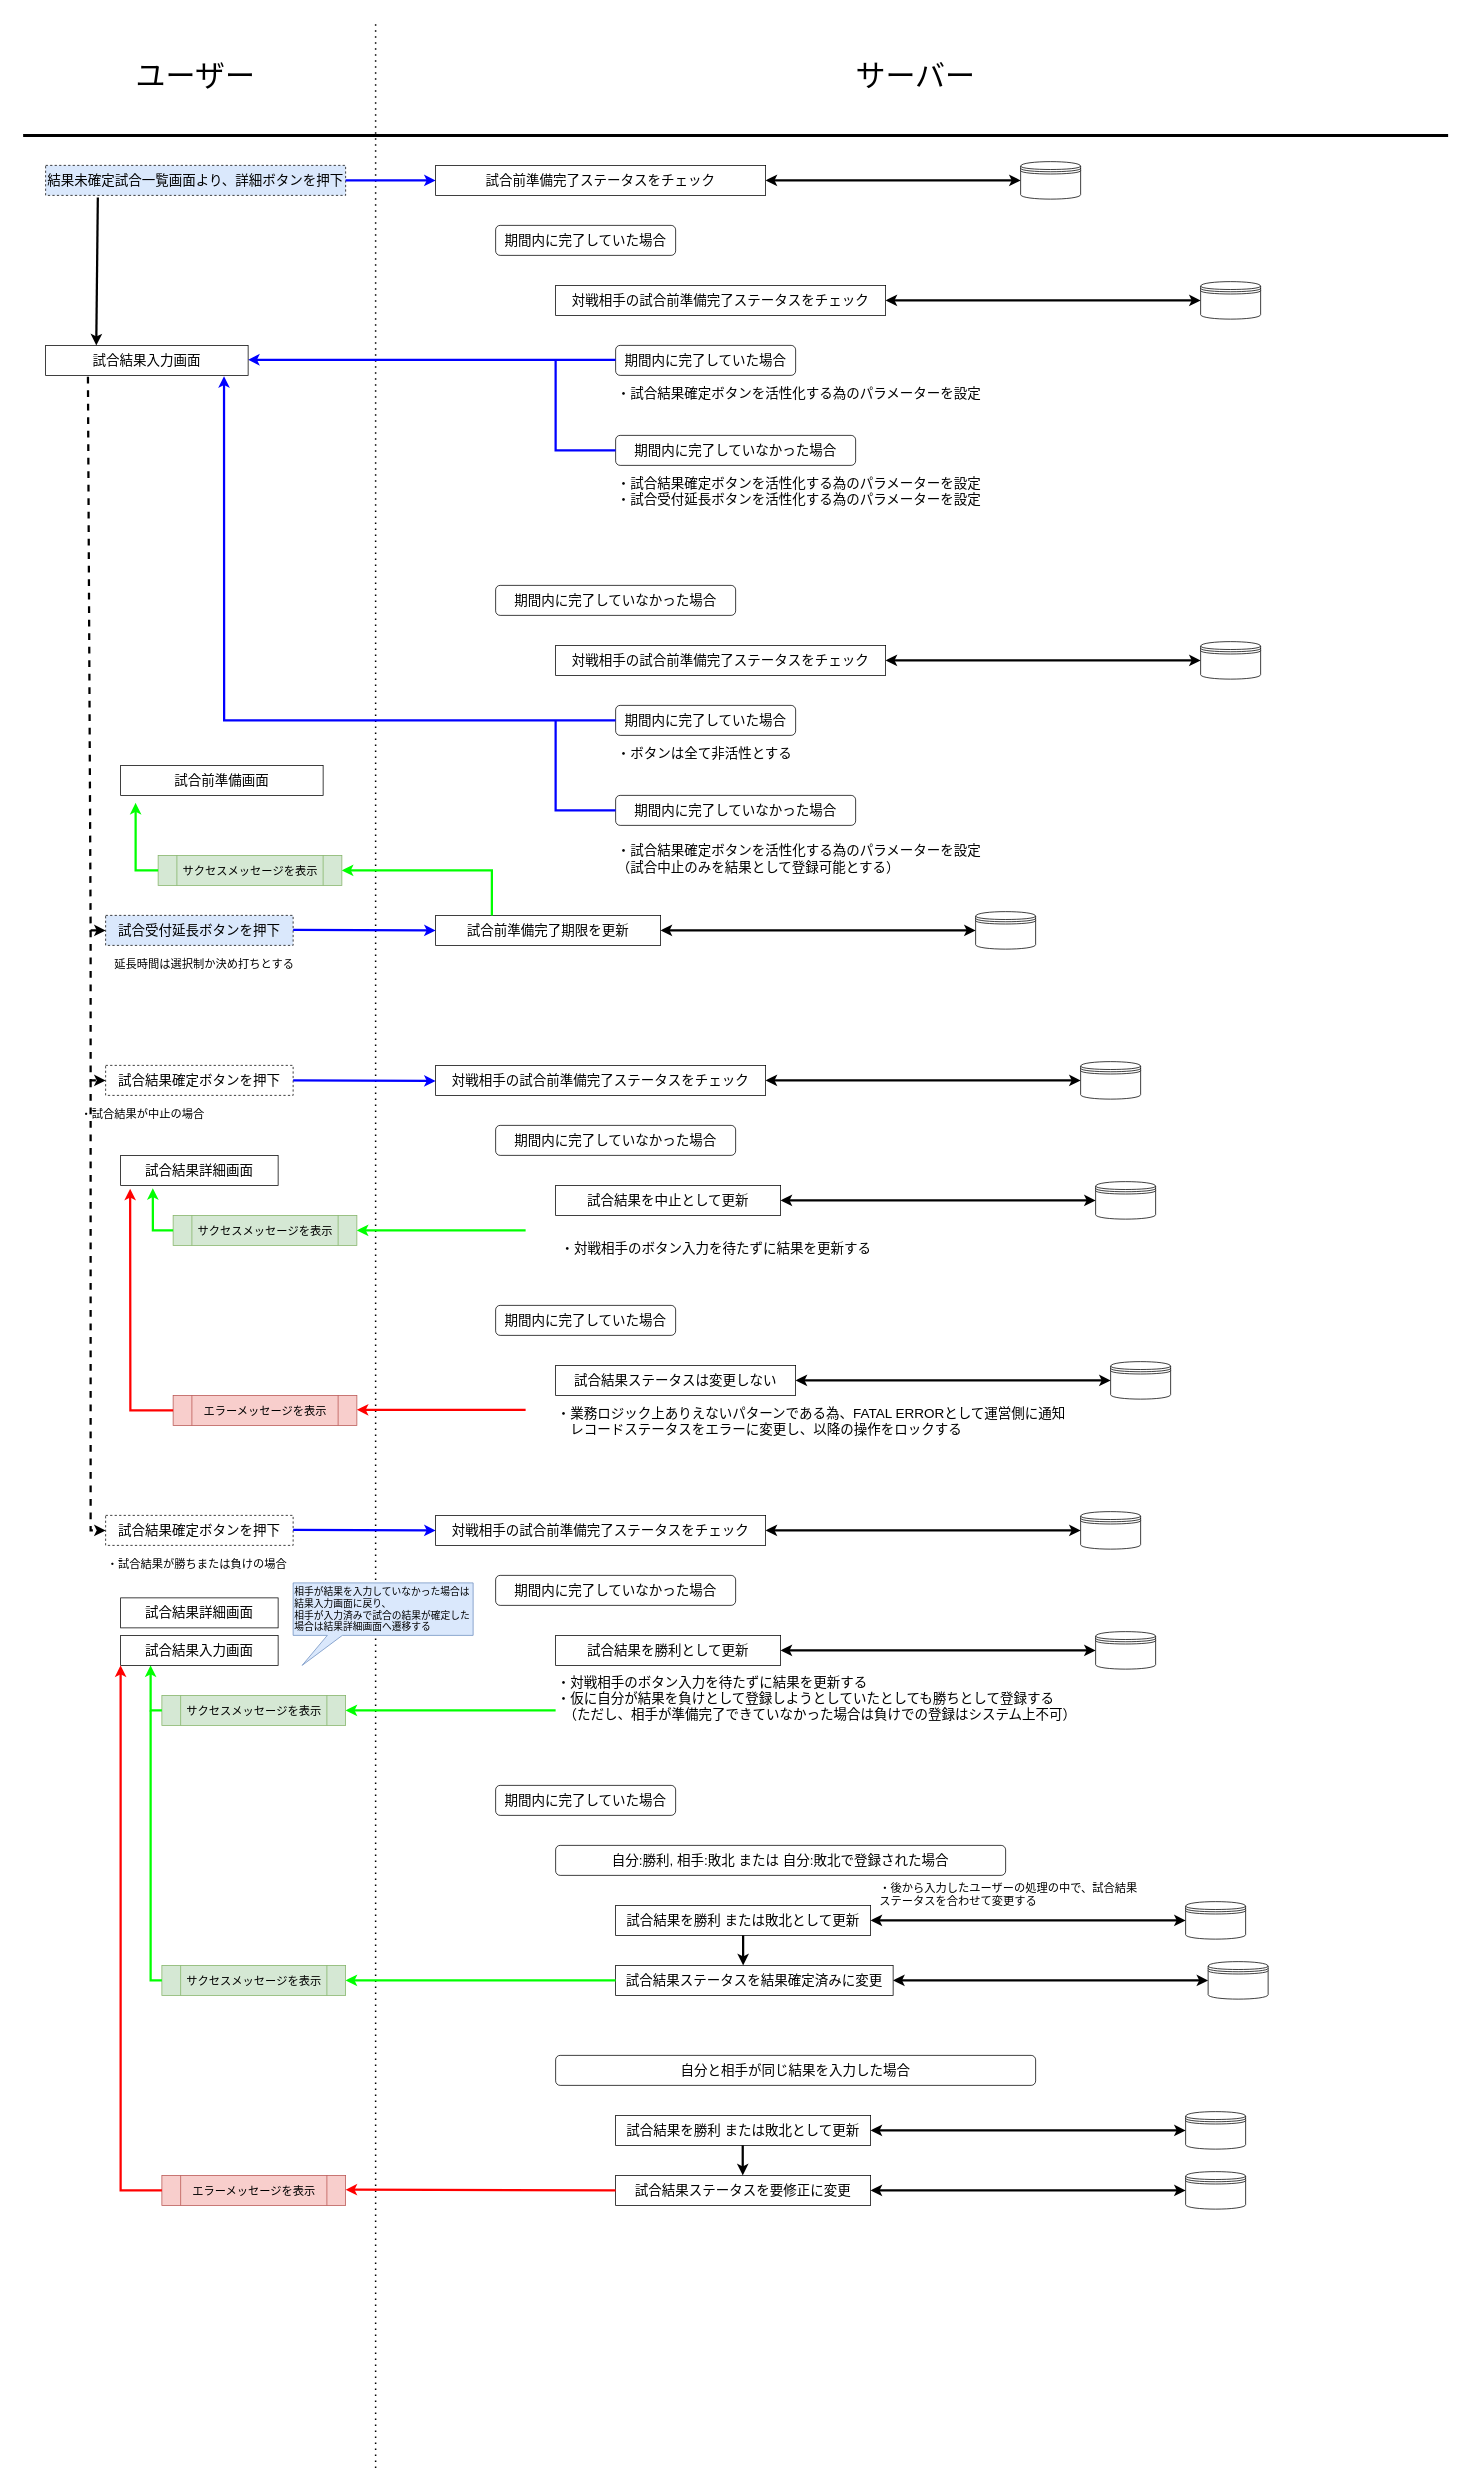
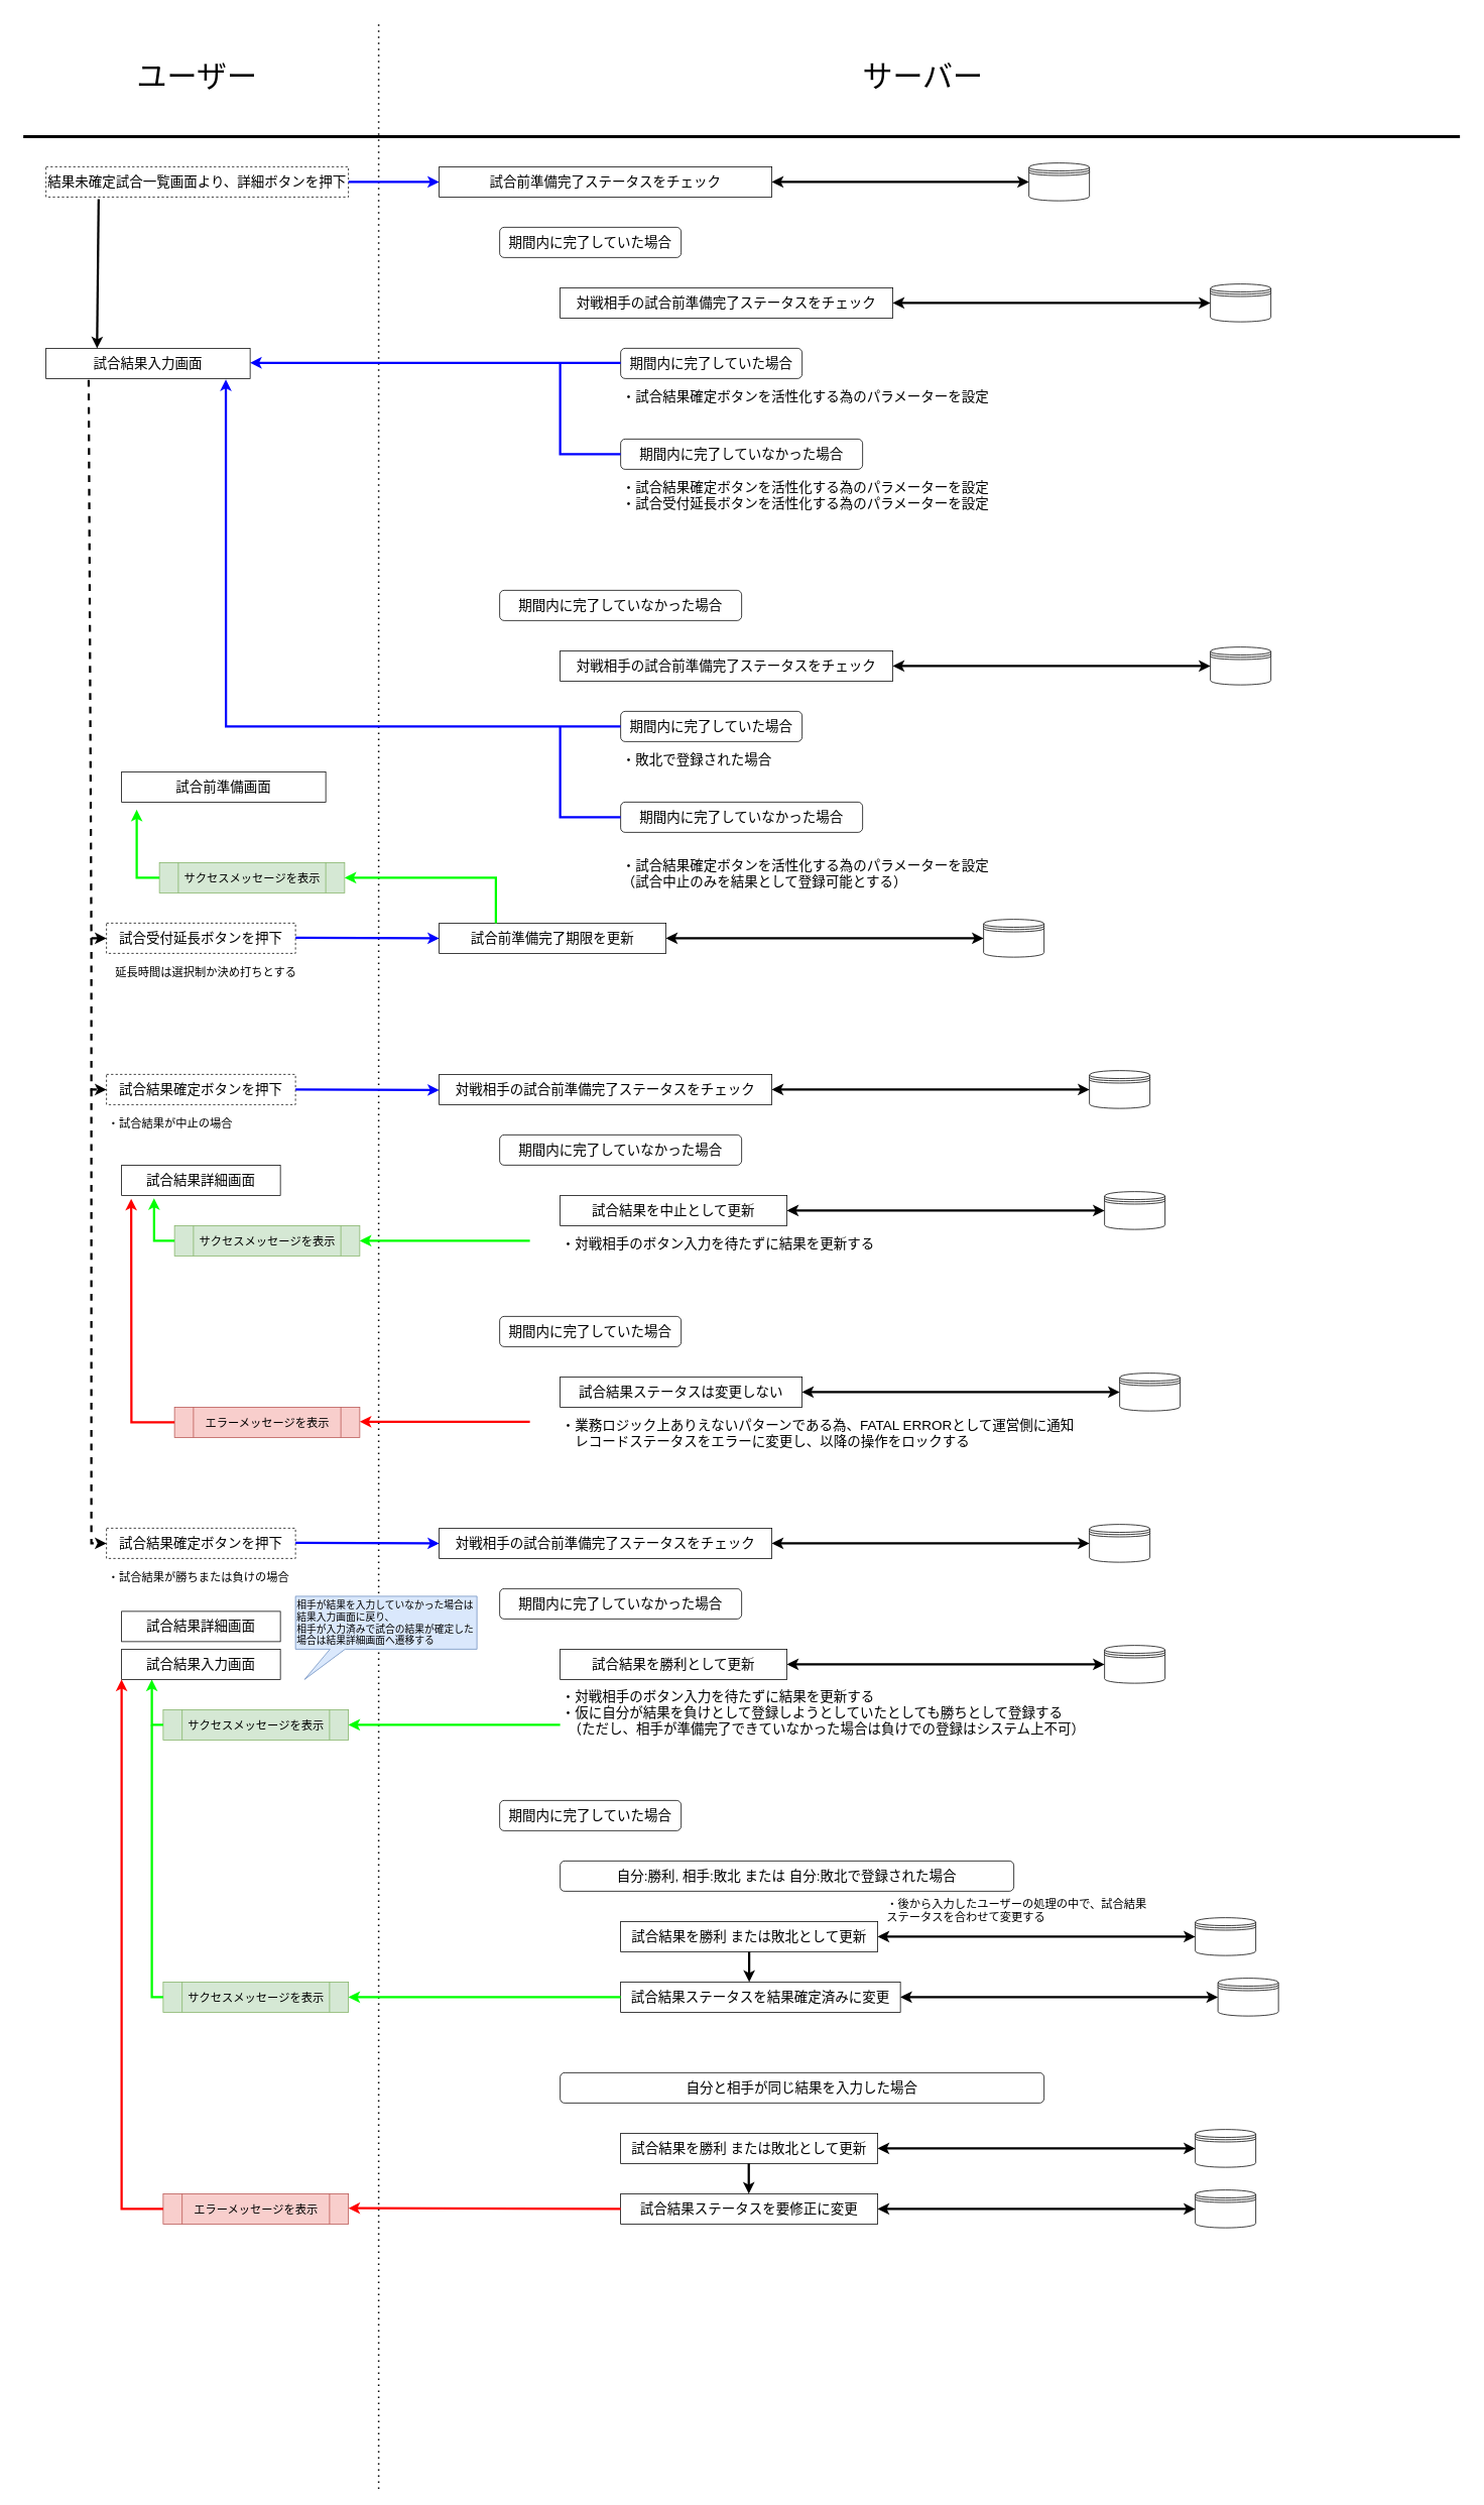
- <mxCell id="6" value="結果未確定試合一覧画面より、詳細ボタンを押下" style="rounded=0;whiteSpace=wrap;html=1;fontSize=18;dashed=1;fillColor=#dae8fc;" vertex="1" parent="1"><mxGeometry x="60" y="220" width="400" height="40" as="geometry" /></mxCell>
+ <mxCell id="6" value="結果未確定試合一覧画面より、詳細ボタンを押下" style="rounded=0;whiteSpace=wrap;html=1;fontSize=18;dashed=1;" vertex="1" parent="1"><mxGeometry x="60" y="220" width="400" height="40" as="geometry" /></mxCell>
- <mxCell id="29" value="・ボタンは全て非活性とする" style="text;html=1;strokeColor=none;fillColor=none;align=left;verticalAlign=middle;whiteSpace=wrap;rounded=0;fontSize=18;" vertex="1" parent="1"><mxGeometry x="820" y="990" width="590" height="30" as="geometry" /></mxCell>
+ <mxCell id="29" value="・敗北で登録された場合" style="text;html=1;strokeColor=none;fillColor=none;align=left;verticalAlign=middle;whiteSpace=wrap;rounded=0;fontSize=18;" vertex="1" parent="1"><mxGeometry x="820" y="990" width="590" height="30" as="geometry" /></mxCell>
- <mxCell id="30" value="・試合結果確定ボタンを活性化する為のパラメーターを設定&lt;br&gt;（試合中止のみを結果として登録可能とする）" style="text;html=1;strokeColor=none;fillColor=none;align=left;verticalAlign=middle;whiteSpace=wrap;rounded=0;fontSize=18;" vertex="1" parent="1"><mxGeometry x="820" y="1130" width="590" height="30" as="geometry" /></mxCell>
+ <mxCell id="30" value="・試合結果確定ボタンを活性化する為のパラメーターを設定&lt;br&gt;（試合中止のみを結果として登録可能とする）" style="text;html=1;strokeColor=none;fillColor=none;align=left;verticalAlign=middle;whiteSpace=wrap;rounded=0;fontSize=18;" vertex="1" parent="1"><mxGeometry x="820" y="1140" width="590" height="30" as="geometry" /></mxCell>
- <mxCell id="18" value="試合受付延長ボタンを押下" style="rounded=0;whiteSpace=wrap;html=1;fontSize=18;dashed=1;fillColor=#dae8fc;" vertex="1" parent="1"><mxGeometry x="140" y="1220" width="250" height="40" as="geometry" /></mxCell>
+ <mxCell id="18" value="試合受付延長ボタンを押下" style="rounded=0;whiteSpace=wrap;html=1;fontSize=18;dashed=1;" vertex="1" parent="1"><mxGeometry x="140" y="1220" width="250" height="40" as="geometry" /></mxCell>
- <mxCell id="37" value="・試合結果が中止の場合" style="text;html=1;strokeColor=none;fillColor=none;align=left;verticalAlign=middle;whiteSpace=wrap;rounded=0;fontSize=15;" vertex="1" parent="1"><mxGeometry x="105" y="1470" width="290" height="30" as="geometry" /></mxCell>
+ <mxCell id="37" value="・試合結果が中止の場合" style="text;html=1;strokeColor=none;fillColor=none;align=left;verticalAlign=middle;whiteSpace=wrap;rounded=0;fontSize=15;" vertex="1" parent="1"><mxGeometry x="140" y="1470" width="290" height="30" as="geometry" /></mxCell>
- <mxCell id="41" value="・対戦相手のボタン入力を待たずに結果を更新する" style="text;html=1;strokeColor=none;fillColor=none;align=left;verticalAlign=middle;whiteSpace=wrap;rounded=0;fontSize=18;" vertex="1" parent="1"><mxGeometry x="745" y="1650" width="440" height="30" as="geometry" /></mxCell>
+ <mxCell id="41" value="・対戦相手のボタン入力を待たずに結果を更新する" style="text;html=1;strokeColor=none;fillColor=none;align=left;verticalAlign=middle;whiteSpace=wrap;rounded=0;fontSize=18;" vertex="1" parent="1"><mxGeometry x="740" y="1630" width="440" height="30" as="geometry" /></mxCell>
